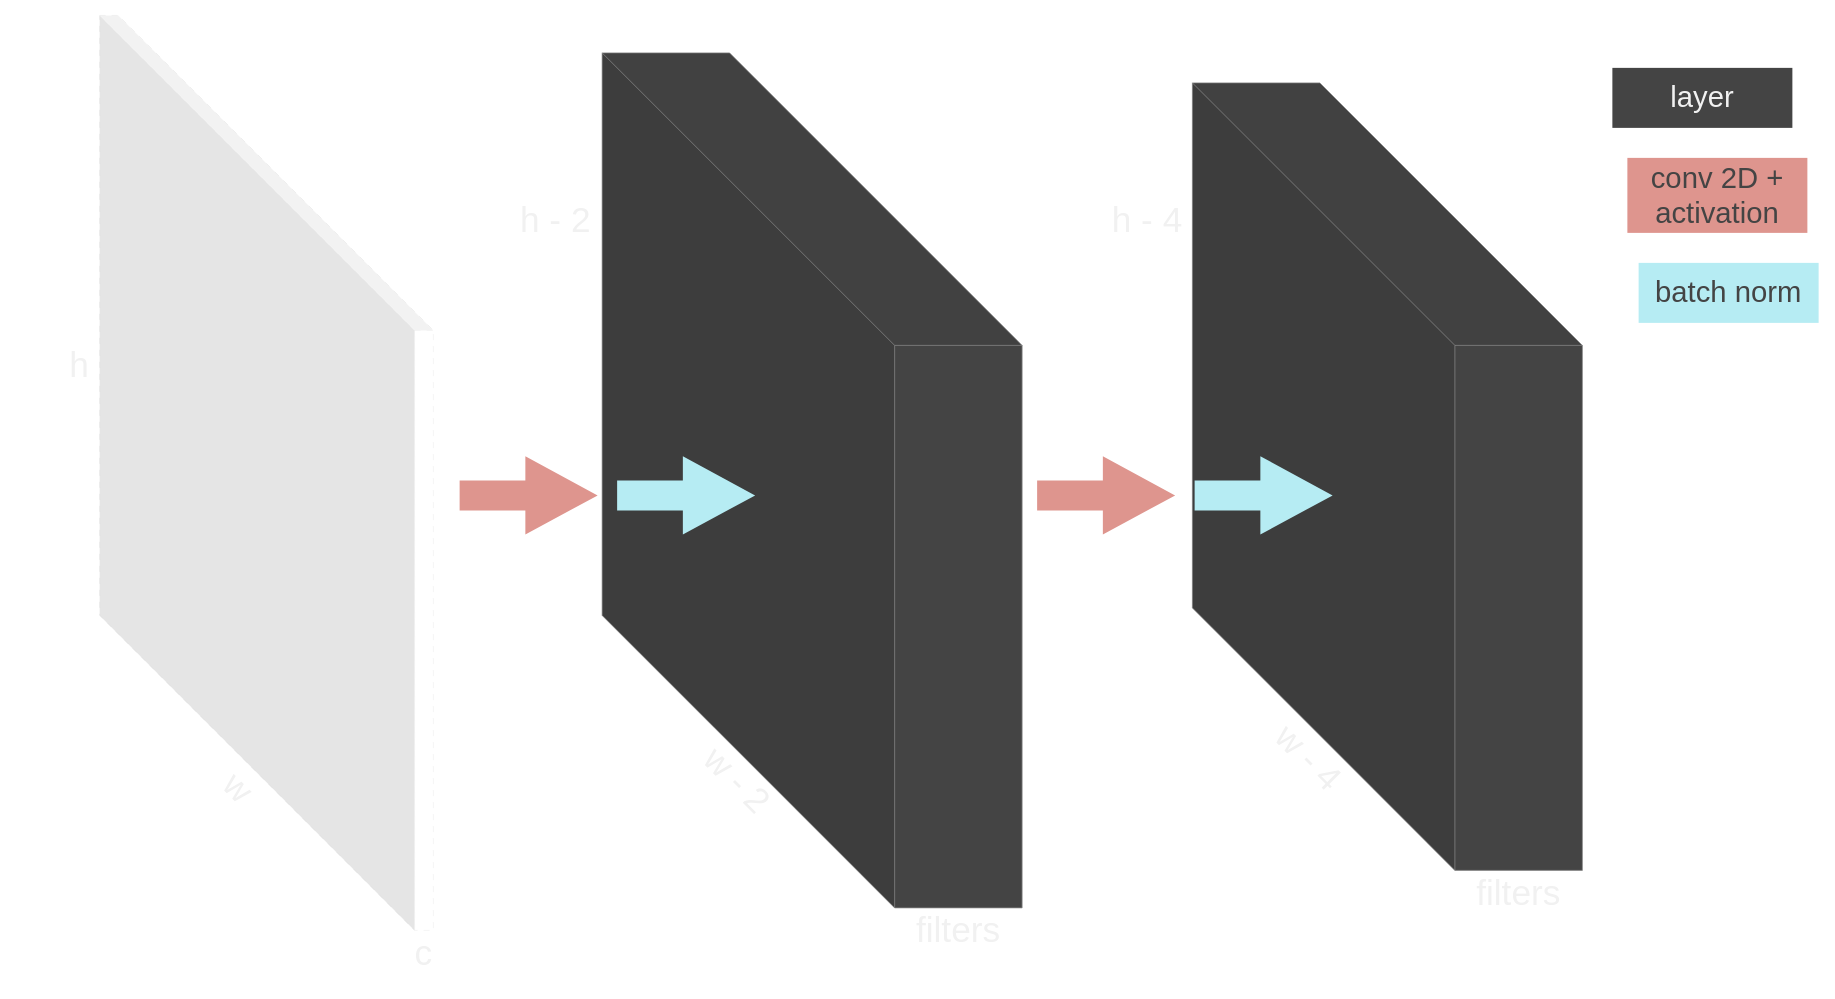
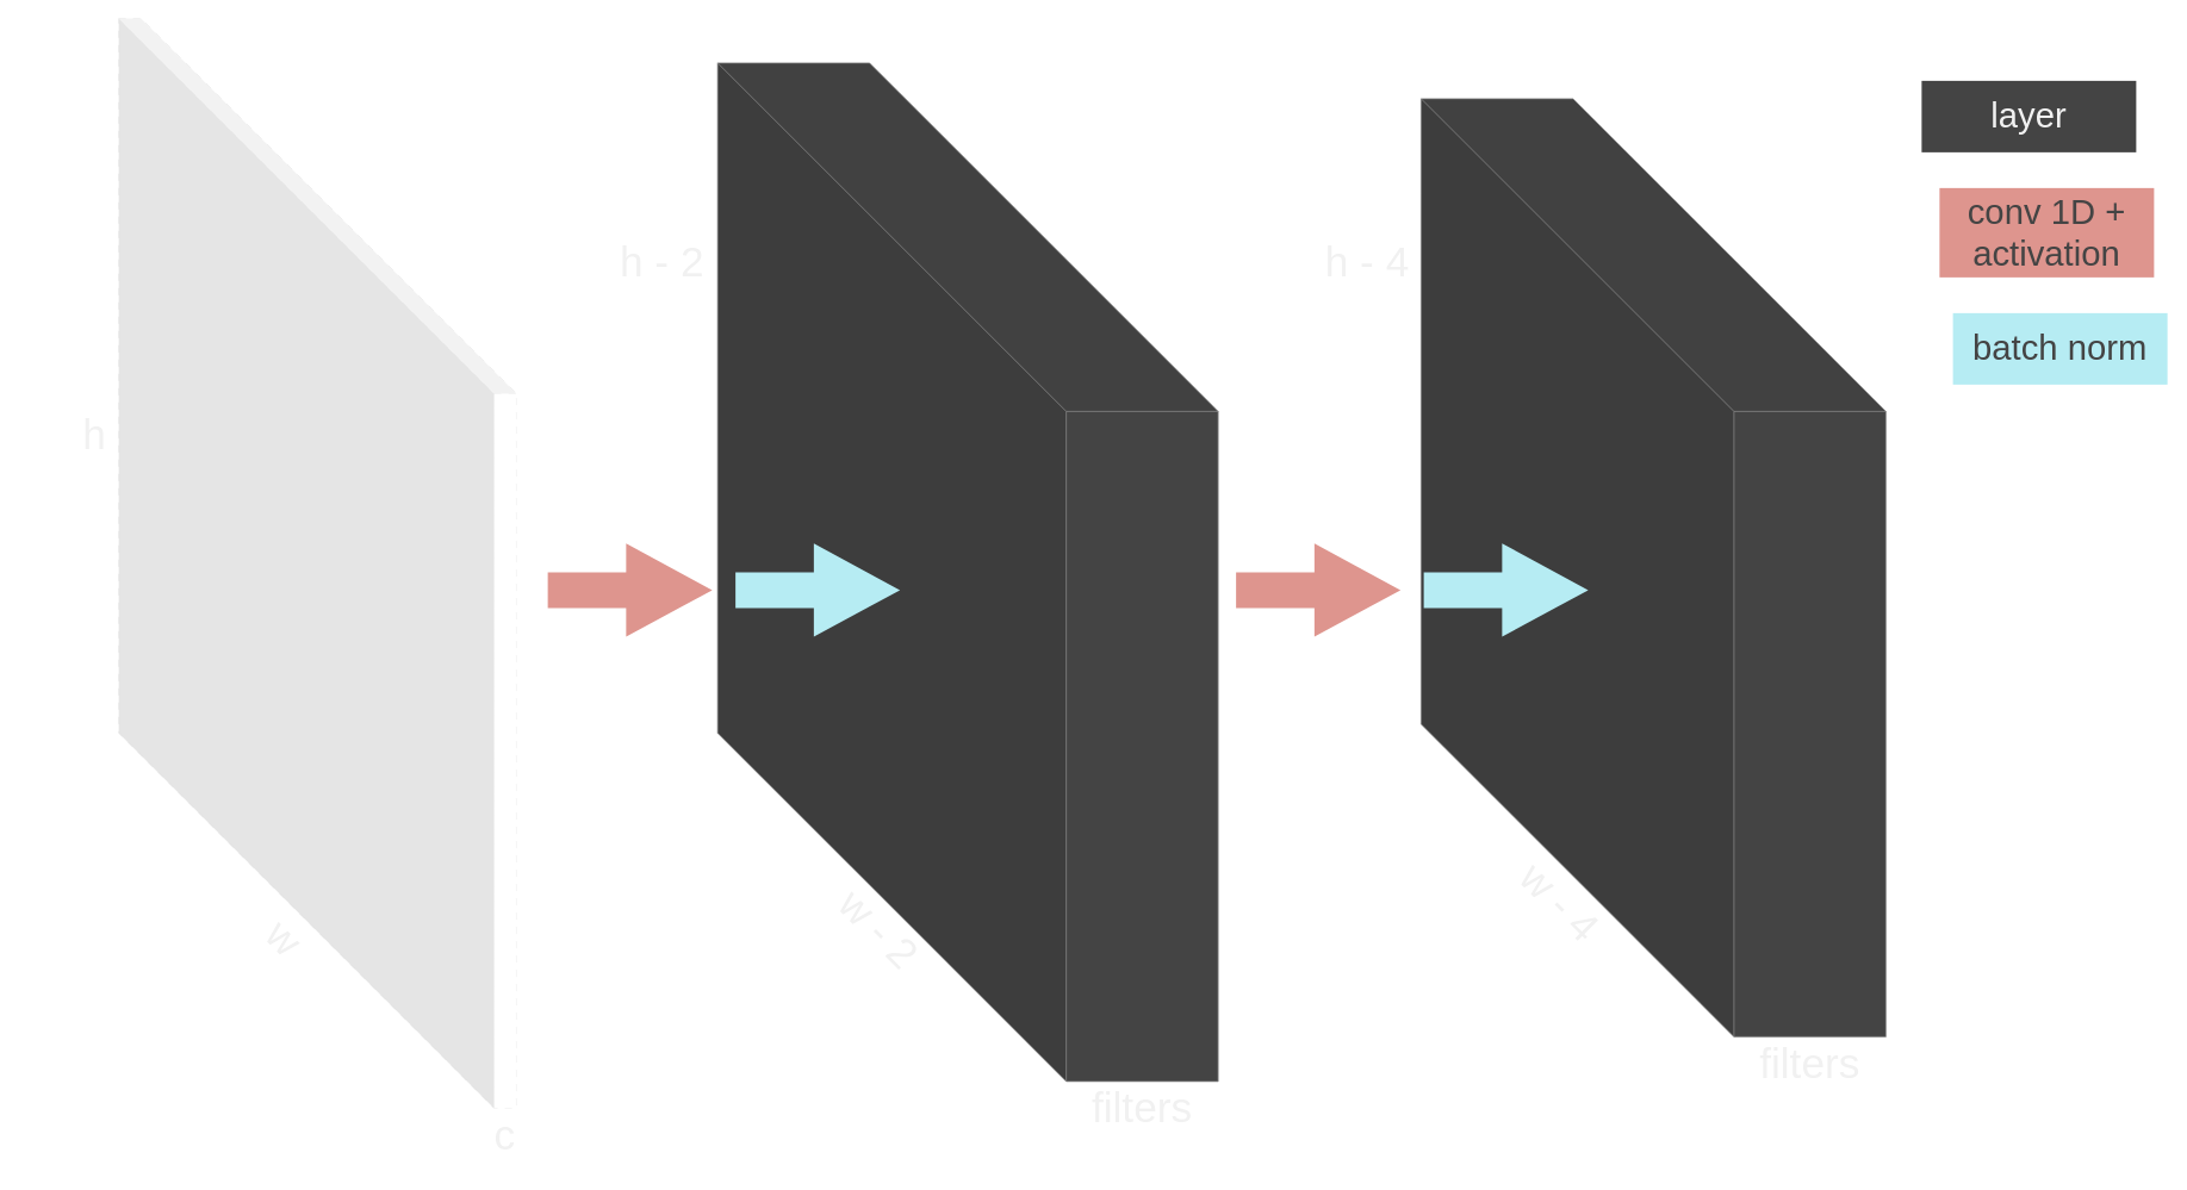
- <mxCell id="3" value="&lt;font style=&quot;font-size: 39px;&quot;&gt;conv 2D + activation&lt;/font&gt;" style="text;html=1;strokeColor=none;fillColor=#DE958E;align=center;verticalAlign=middle;whiteSpace=wrap;rounded=0;fontColor=#444444;" parent="1" vertex="1"><mxGeometry x="2169" y="210" width="240" height="100" as="geometry" /></mxCell>
+ <mxCell id="3" value="&lt;font style=&quot;font-size: 39px;&quot;&gt;conv 1D + activation&lt;/font&gt;" style="text;html=1;strokeColor=none;fillColor=#DE958E;align=center;verticalAlign=middle;whiteSpace=wrap;rounded=0;fontColor=#444444;" parent="1" vertex="1"><mxGeometry x="2169" y="210" width="240" height="100" as="geometry" /></mxCell>
